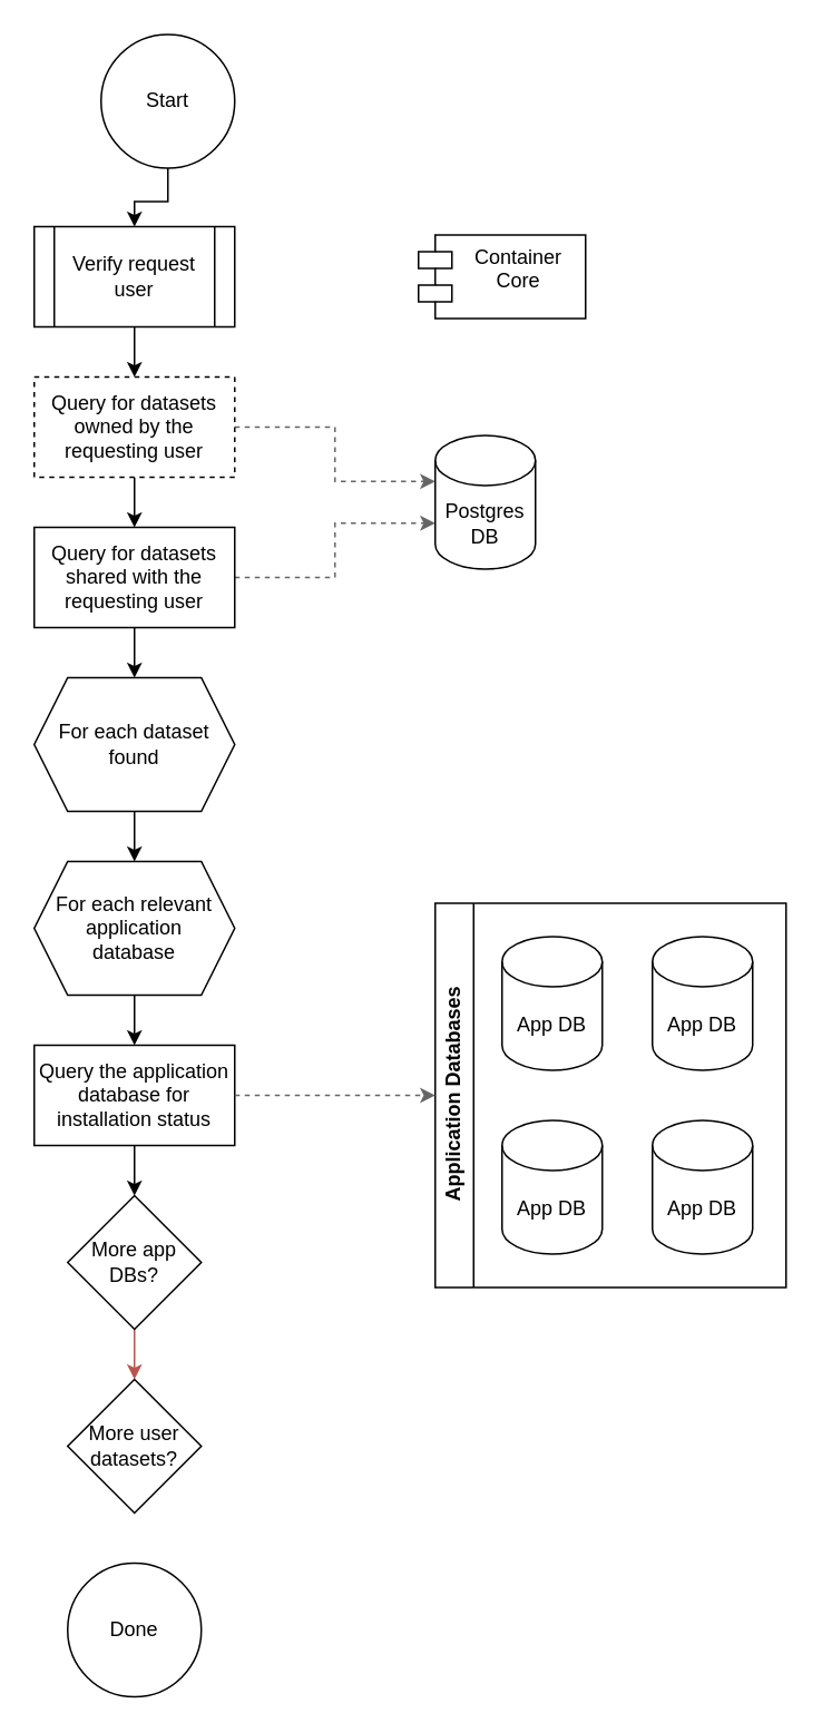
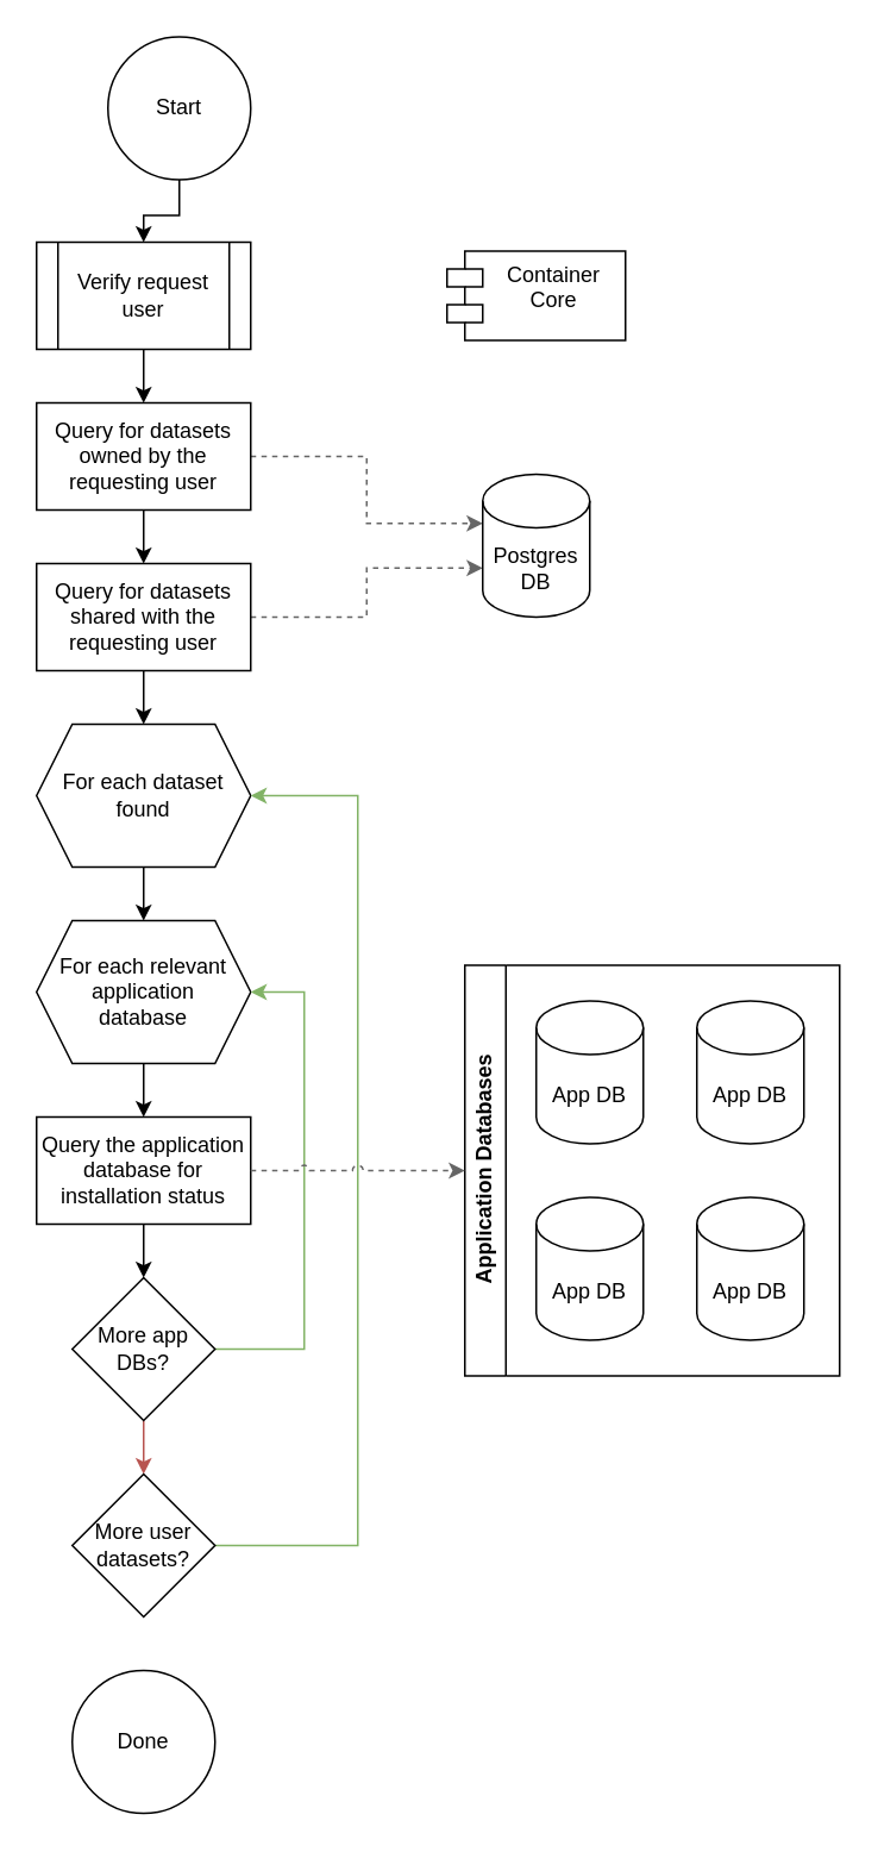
- <mxCell id="8" value="Query for datasets owned by the requesting user" style="rounded=0;whiteSpace=wrap;html=1;dashed=1;" vertex="1" parent="1"><mxGeometry y="225" width="120" height="60" as="geometry" x="20" /></mxCell>
+ <mxCell id="8" value="Query for datasets owned by the requesting user" style="rounded=0;whiteSpace=wrap;html=1;" vertex="1" parent="1"><mxGeometry y="225" width="120" height="60" as="geometry" x="20" /></mxCell>
- <mxCell id="25" value="Postgres&lt;br&gt;DB" style="shape=cylinder3;whiteSpace=wrap;html=1;boundedLbl=1;backgroundOutline=1;size=15;" vertex="1" parent="1"><mxGeometry x="260" y="260" width="60" height="80" as="geometry" /></mxCell>
+ <mxCell id="25" value="Postgres&lt;br&gt;DB" style="shape=cylinder3;whiteSpace=wrap;html=1;boundedLbl=1;backgroundOutline=1;size=15;" vertex="1" parent="1"><mxGeometry x="270" y="265" width="60" height="80" as="geometry" /></mxCell>
+ <mxCell id="19" style="edgeStyle=orthogonalEdgeStyle;rounded=0;orthogonalLoop=1;jettySize=auto;html=1;exitX=1;exitY=0.5;exitDx=0;exitDy=0;entryX=1;entryY=0.5;entryDx=0;entryDy=0;fillColor=#d5e8d4;strokeColor=#82b366;" edge="1" parent="1" source="20" target="15"><mxGeometry relative="1" as="geometry"><Array as="points"><mxPoint x="170" y="755" /><mxPoint x="170" y="555" /></Array></mxGeometry></mxCell>
+ <mxCell id="21" style="edgeStyle=orthogonalEdgeStyle;rounded=0;orthogonalLoop=1;jettySize=auto;html=1;exitX=1;exitY=0.5;exitDx=0;exitDy=0;entryX=1;entryY=0.5;entryDx=0;entryDy=0;fillColor=#d5e8d4;strokeColor=#82b366;" edge="1" parent="1" source="22" target="13"><mxGeometry relative="1" as="geometry"><Array as="points"><mxPoint x="200" y="865" /><mxPoint x="200" y="445" /></Array></mxGeometry></mxCell>
